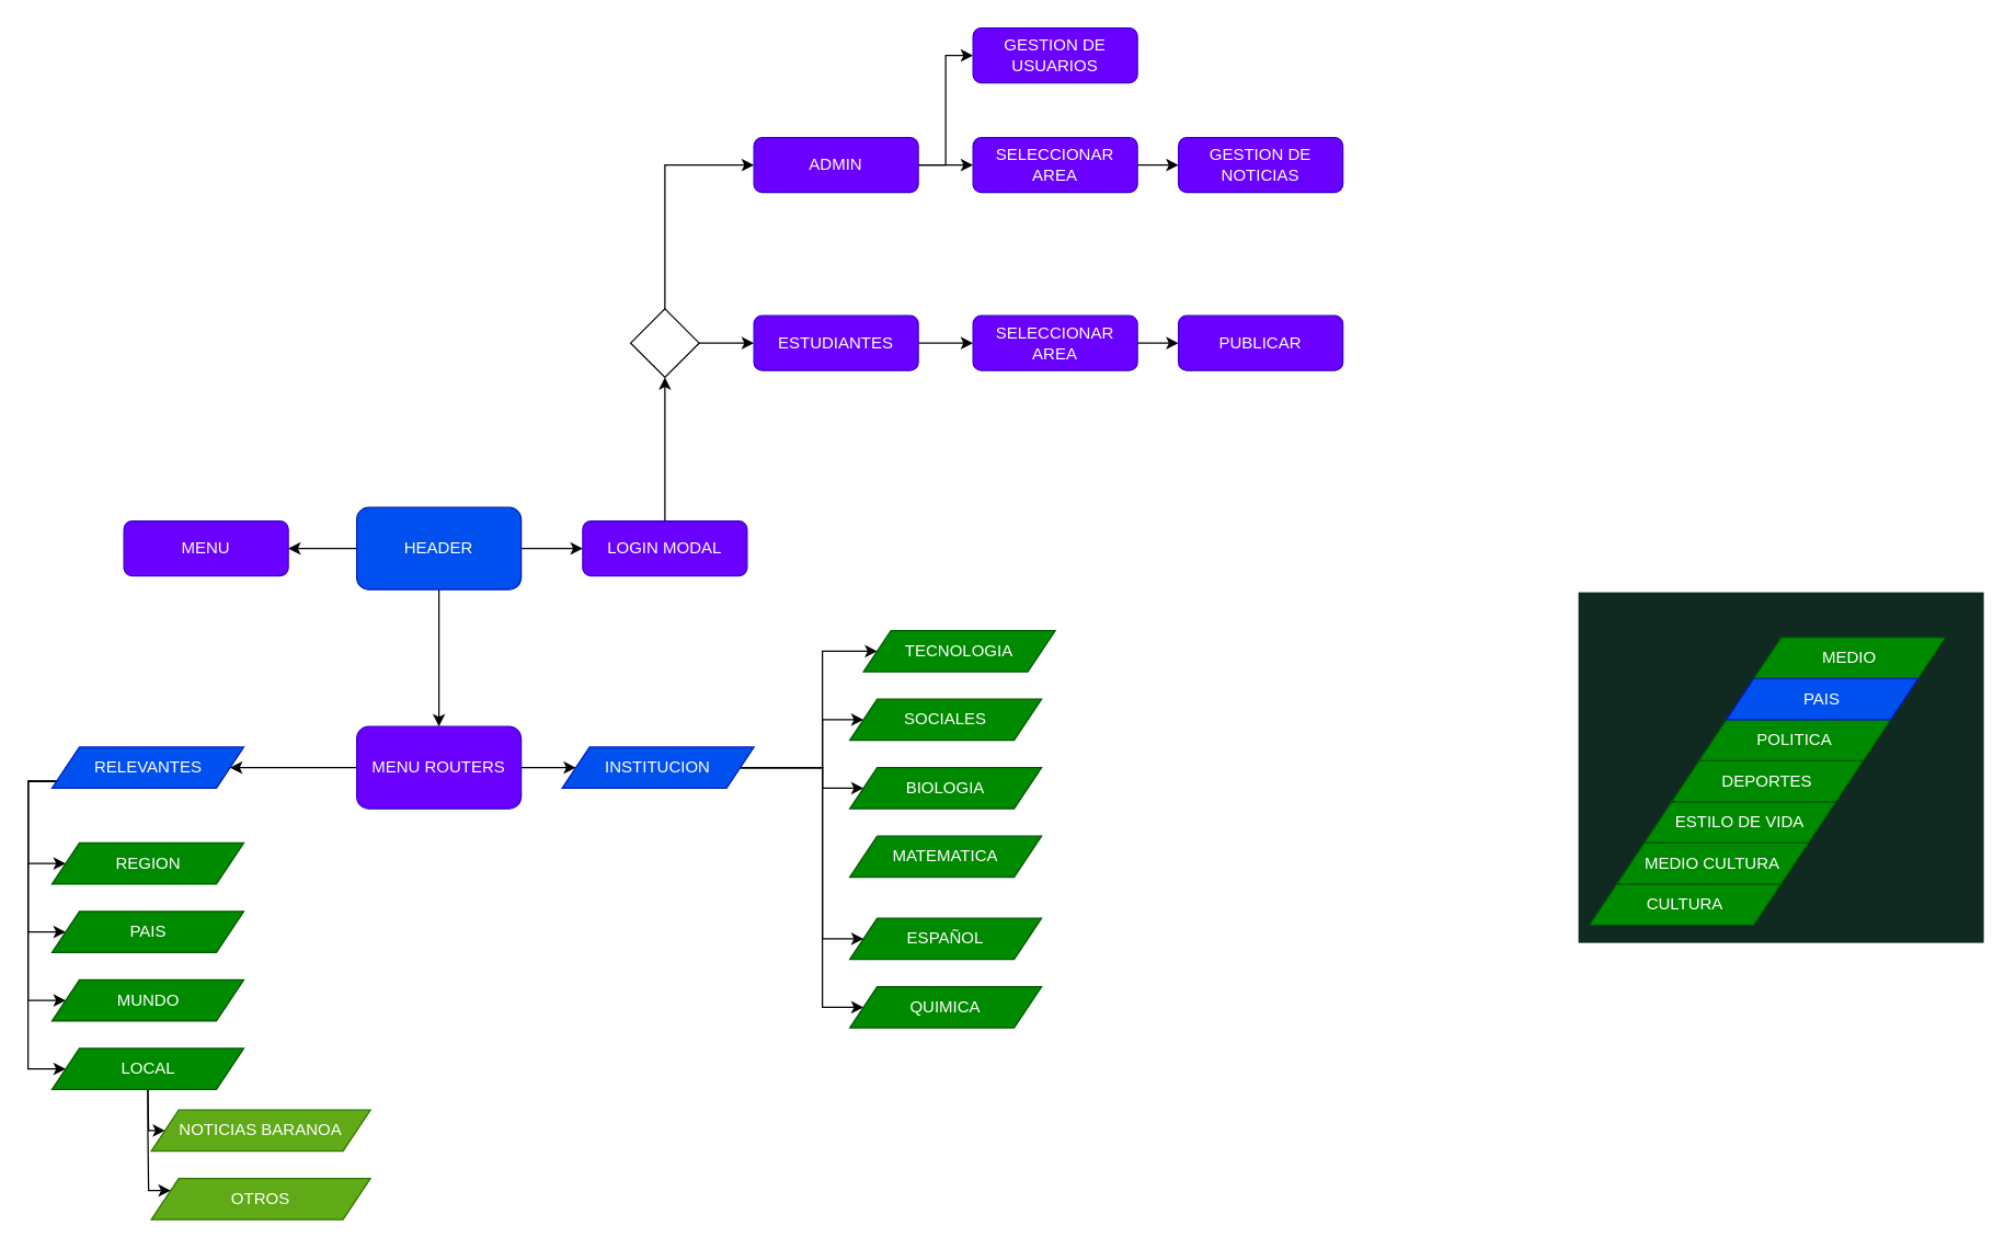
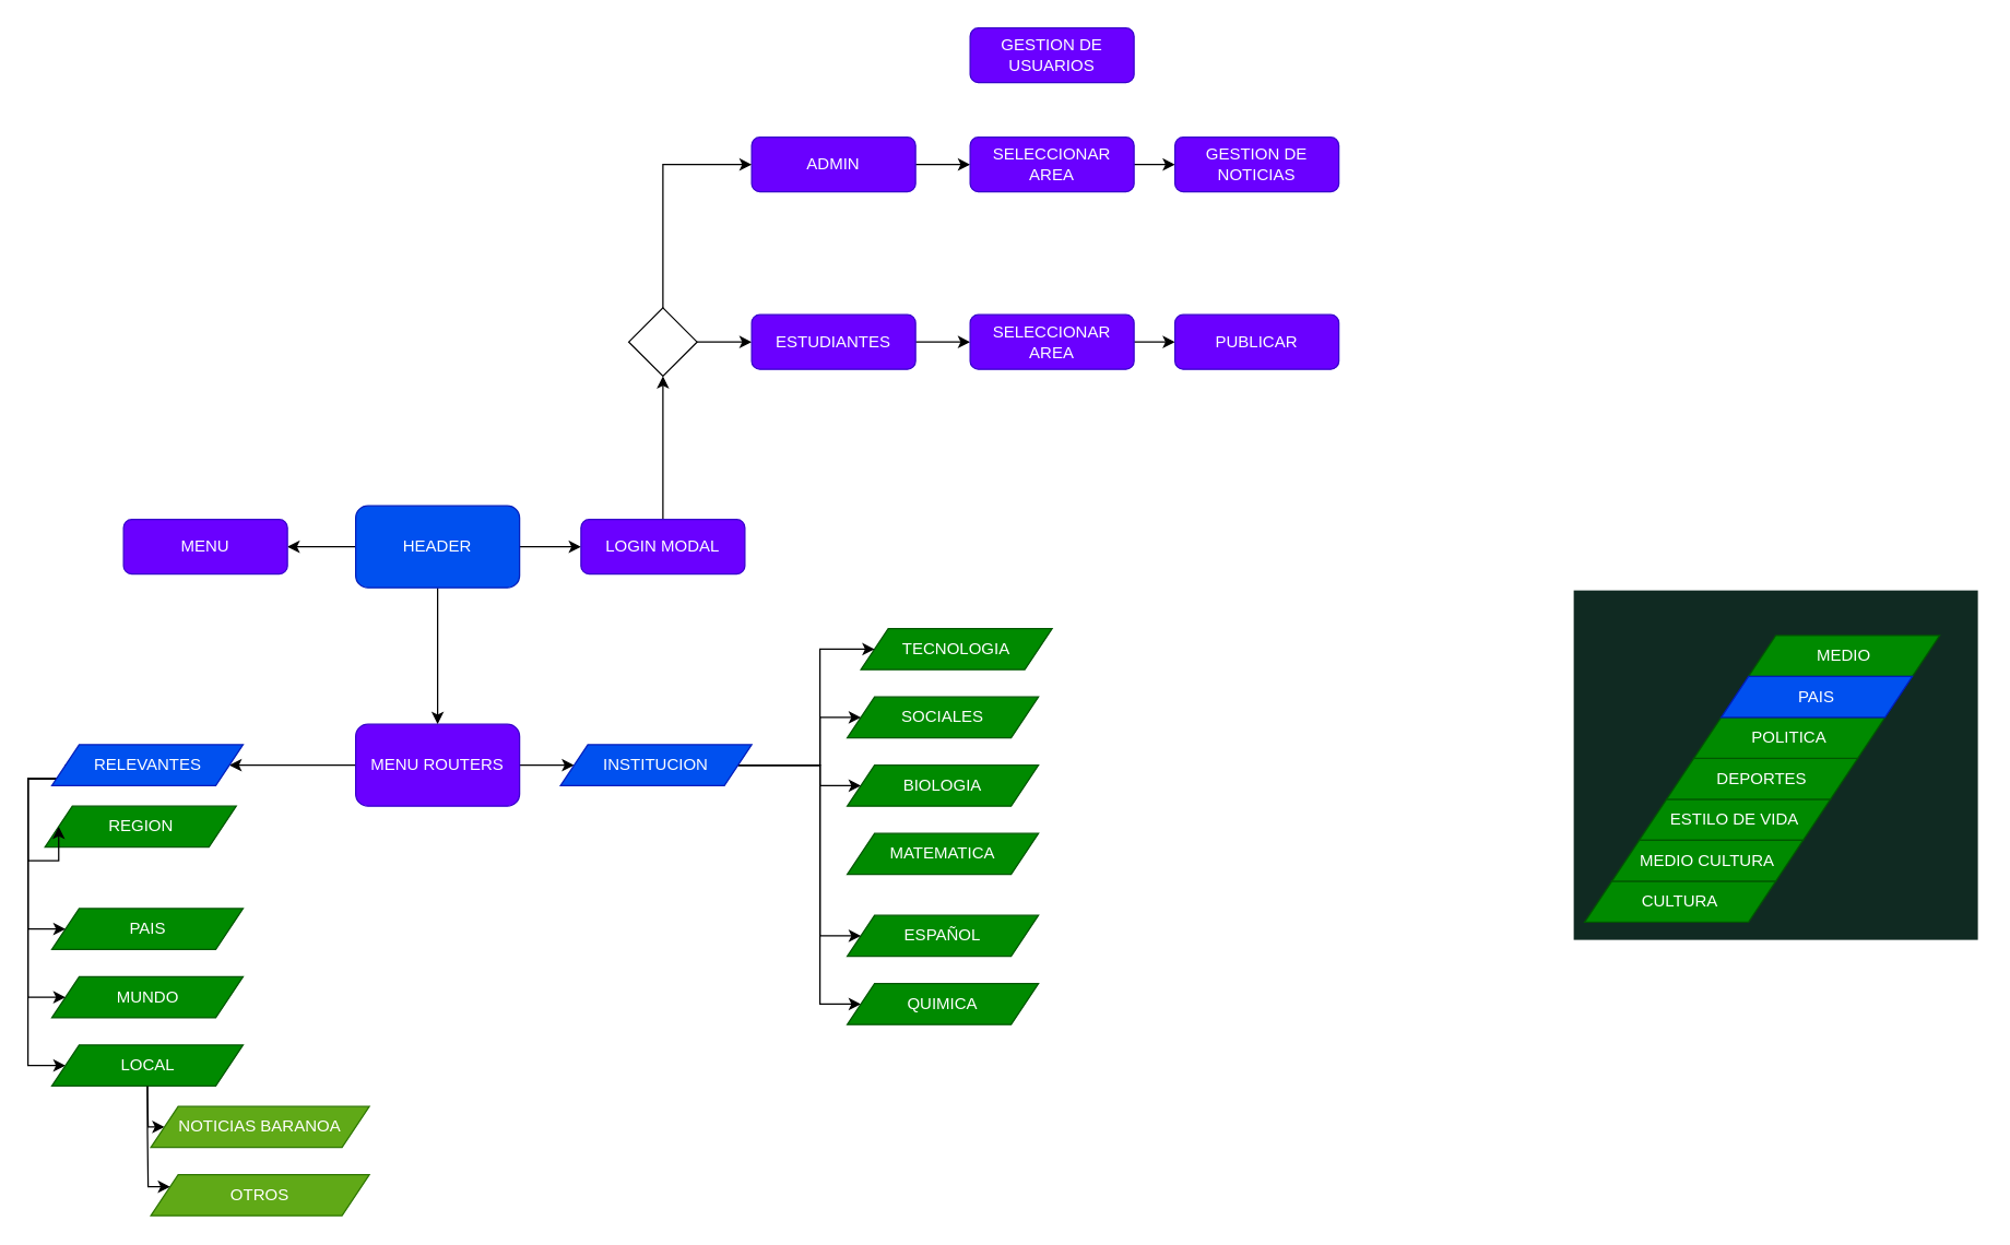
- <mxCell id="45" style="edgeStyle=orthogonalEdgeStyle;rounded=0;orthogonalLoop=1;jettySize=auto;html=1;exitX=1;exitY=0.5;exitDx=0;exitDy=0;entryX=0;entryY=0.5;entryDx=0;entryDy=0;" parent="1" source="47" target="56" edge="1"><mxGeometry relative="1" as="geometry" /></mxCell>
- <mxCell id="14" value="REGION" style="shape=parallelogram;perimeter=parallelogramPerimeter;whiteSpace=wrap;html=1;fixedSize=1;fillColor=#008a00;strokeColor=#005700;fontColor=#ffffff;" parent="1" vertex="1"><mxGeometry x="37.5" y="615" width="140" height="30" as="geometry" /></mxCell>
+ <mxCell id="14" value="REGION" style="shape=parallelogram;perimeter=parallelogramPerimeter;whiteSpace=wrap;html=1;fixedSize=1;fillColor=#008a00;strokeColor=#005700;fontColor=#ffffff;" parent="1" vertex="1"><mxGeometry x="32.5" y="590" width="140" height="30" as="geometry" /></mxCell>
